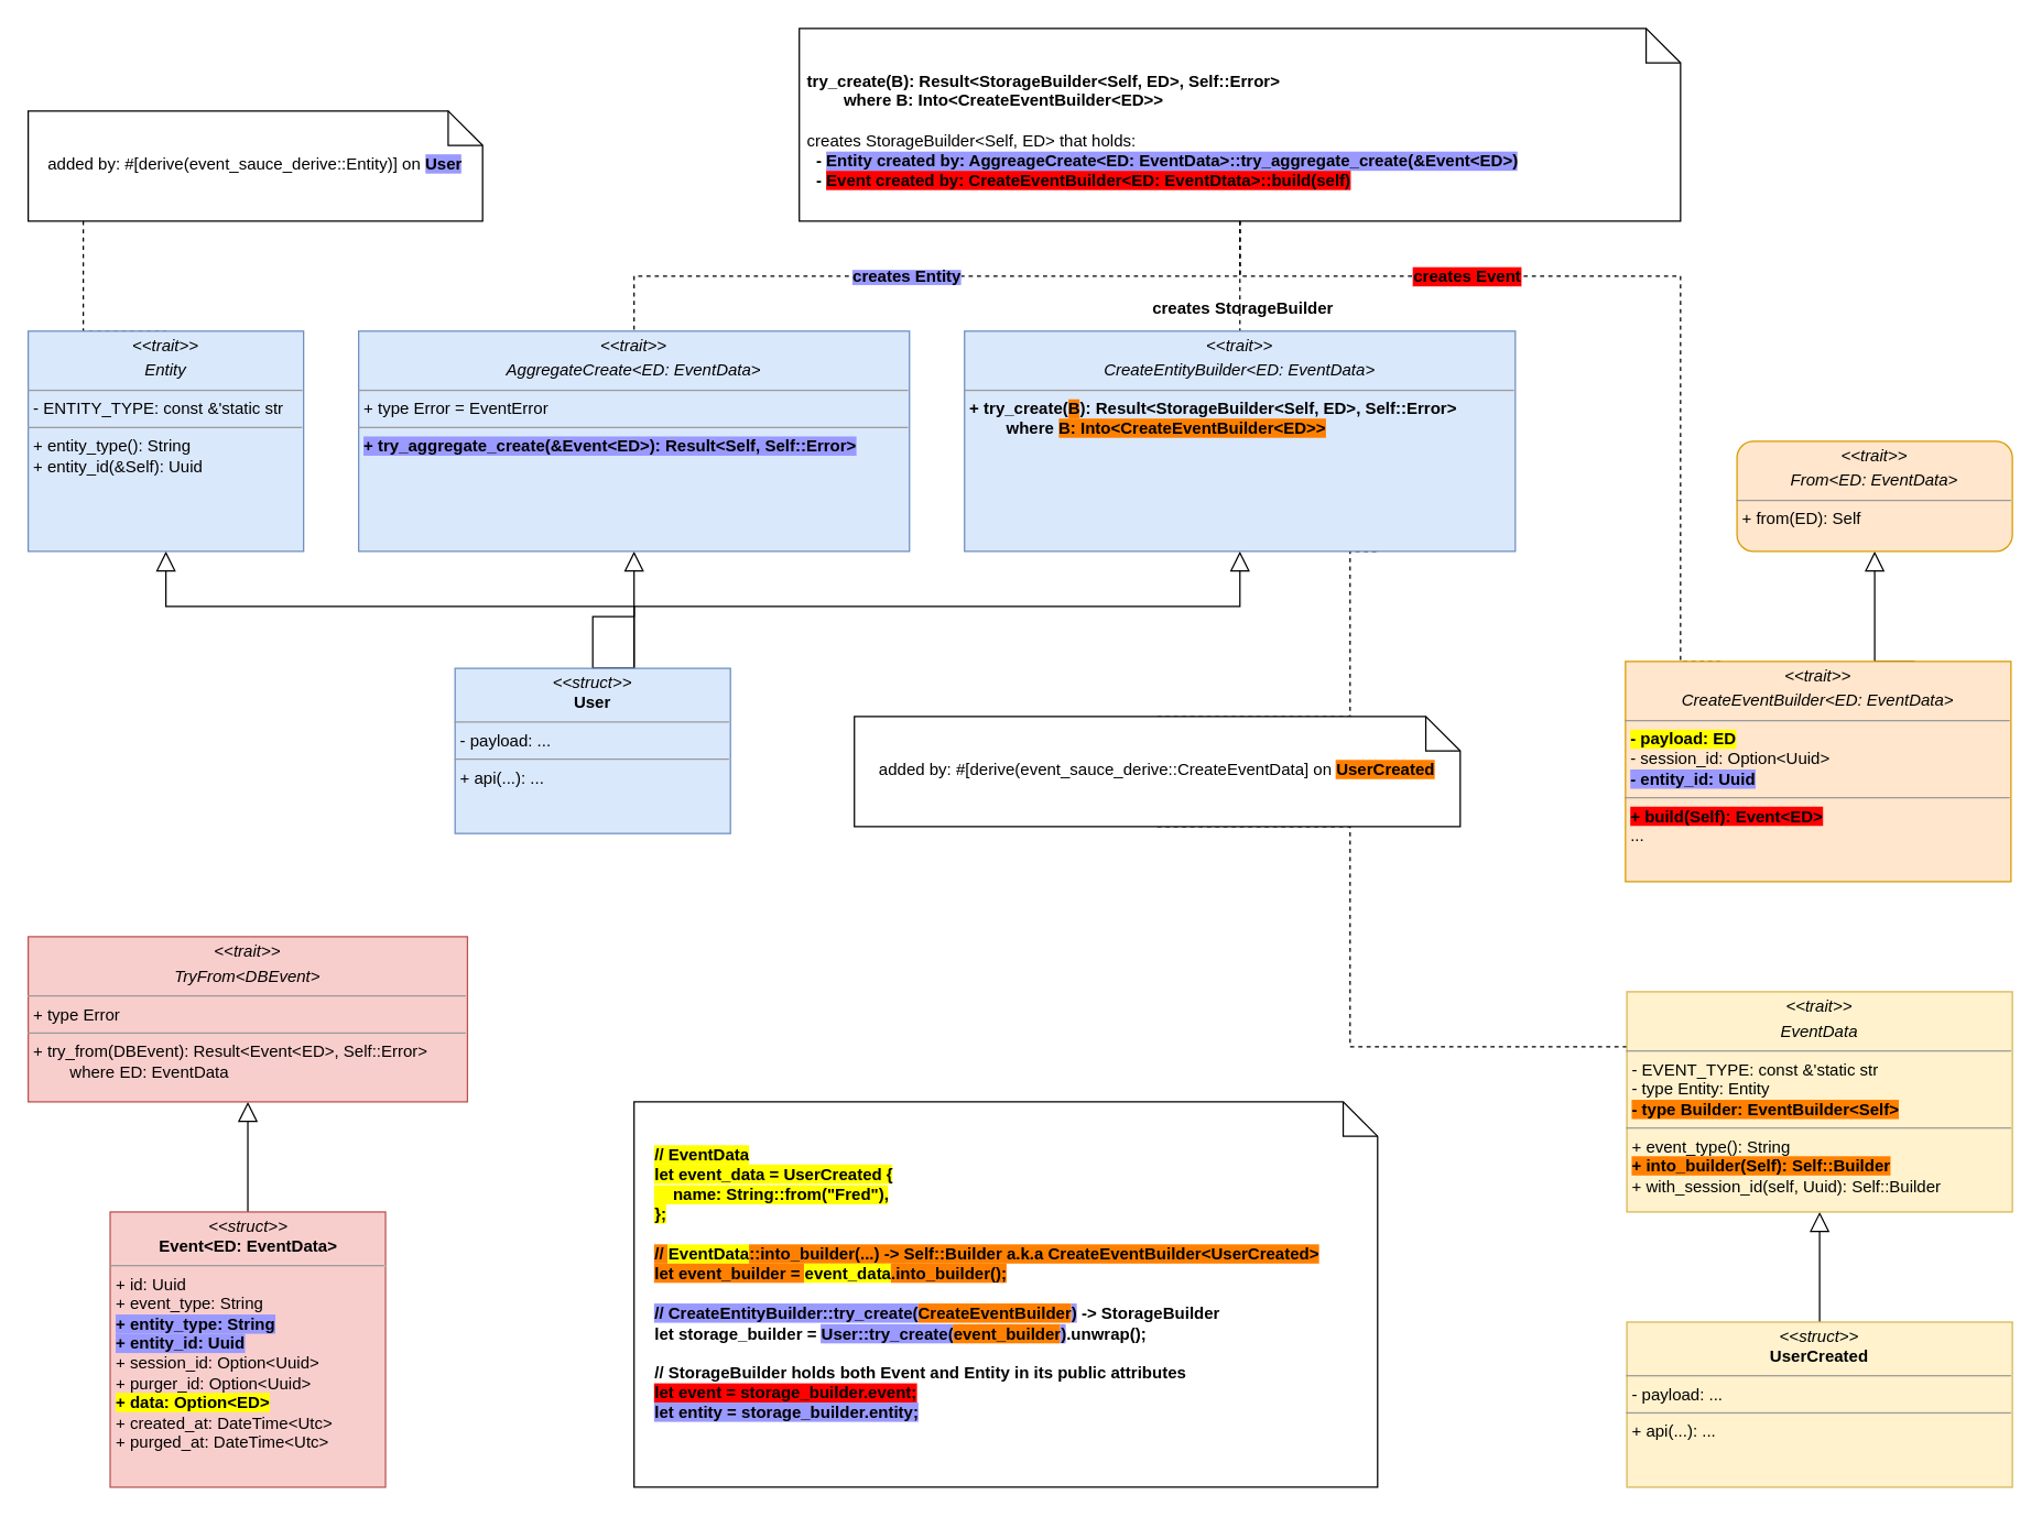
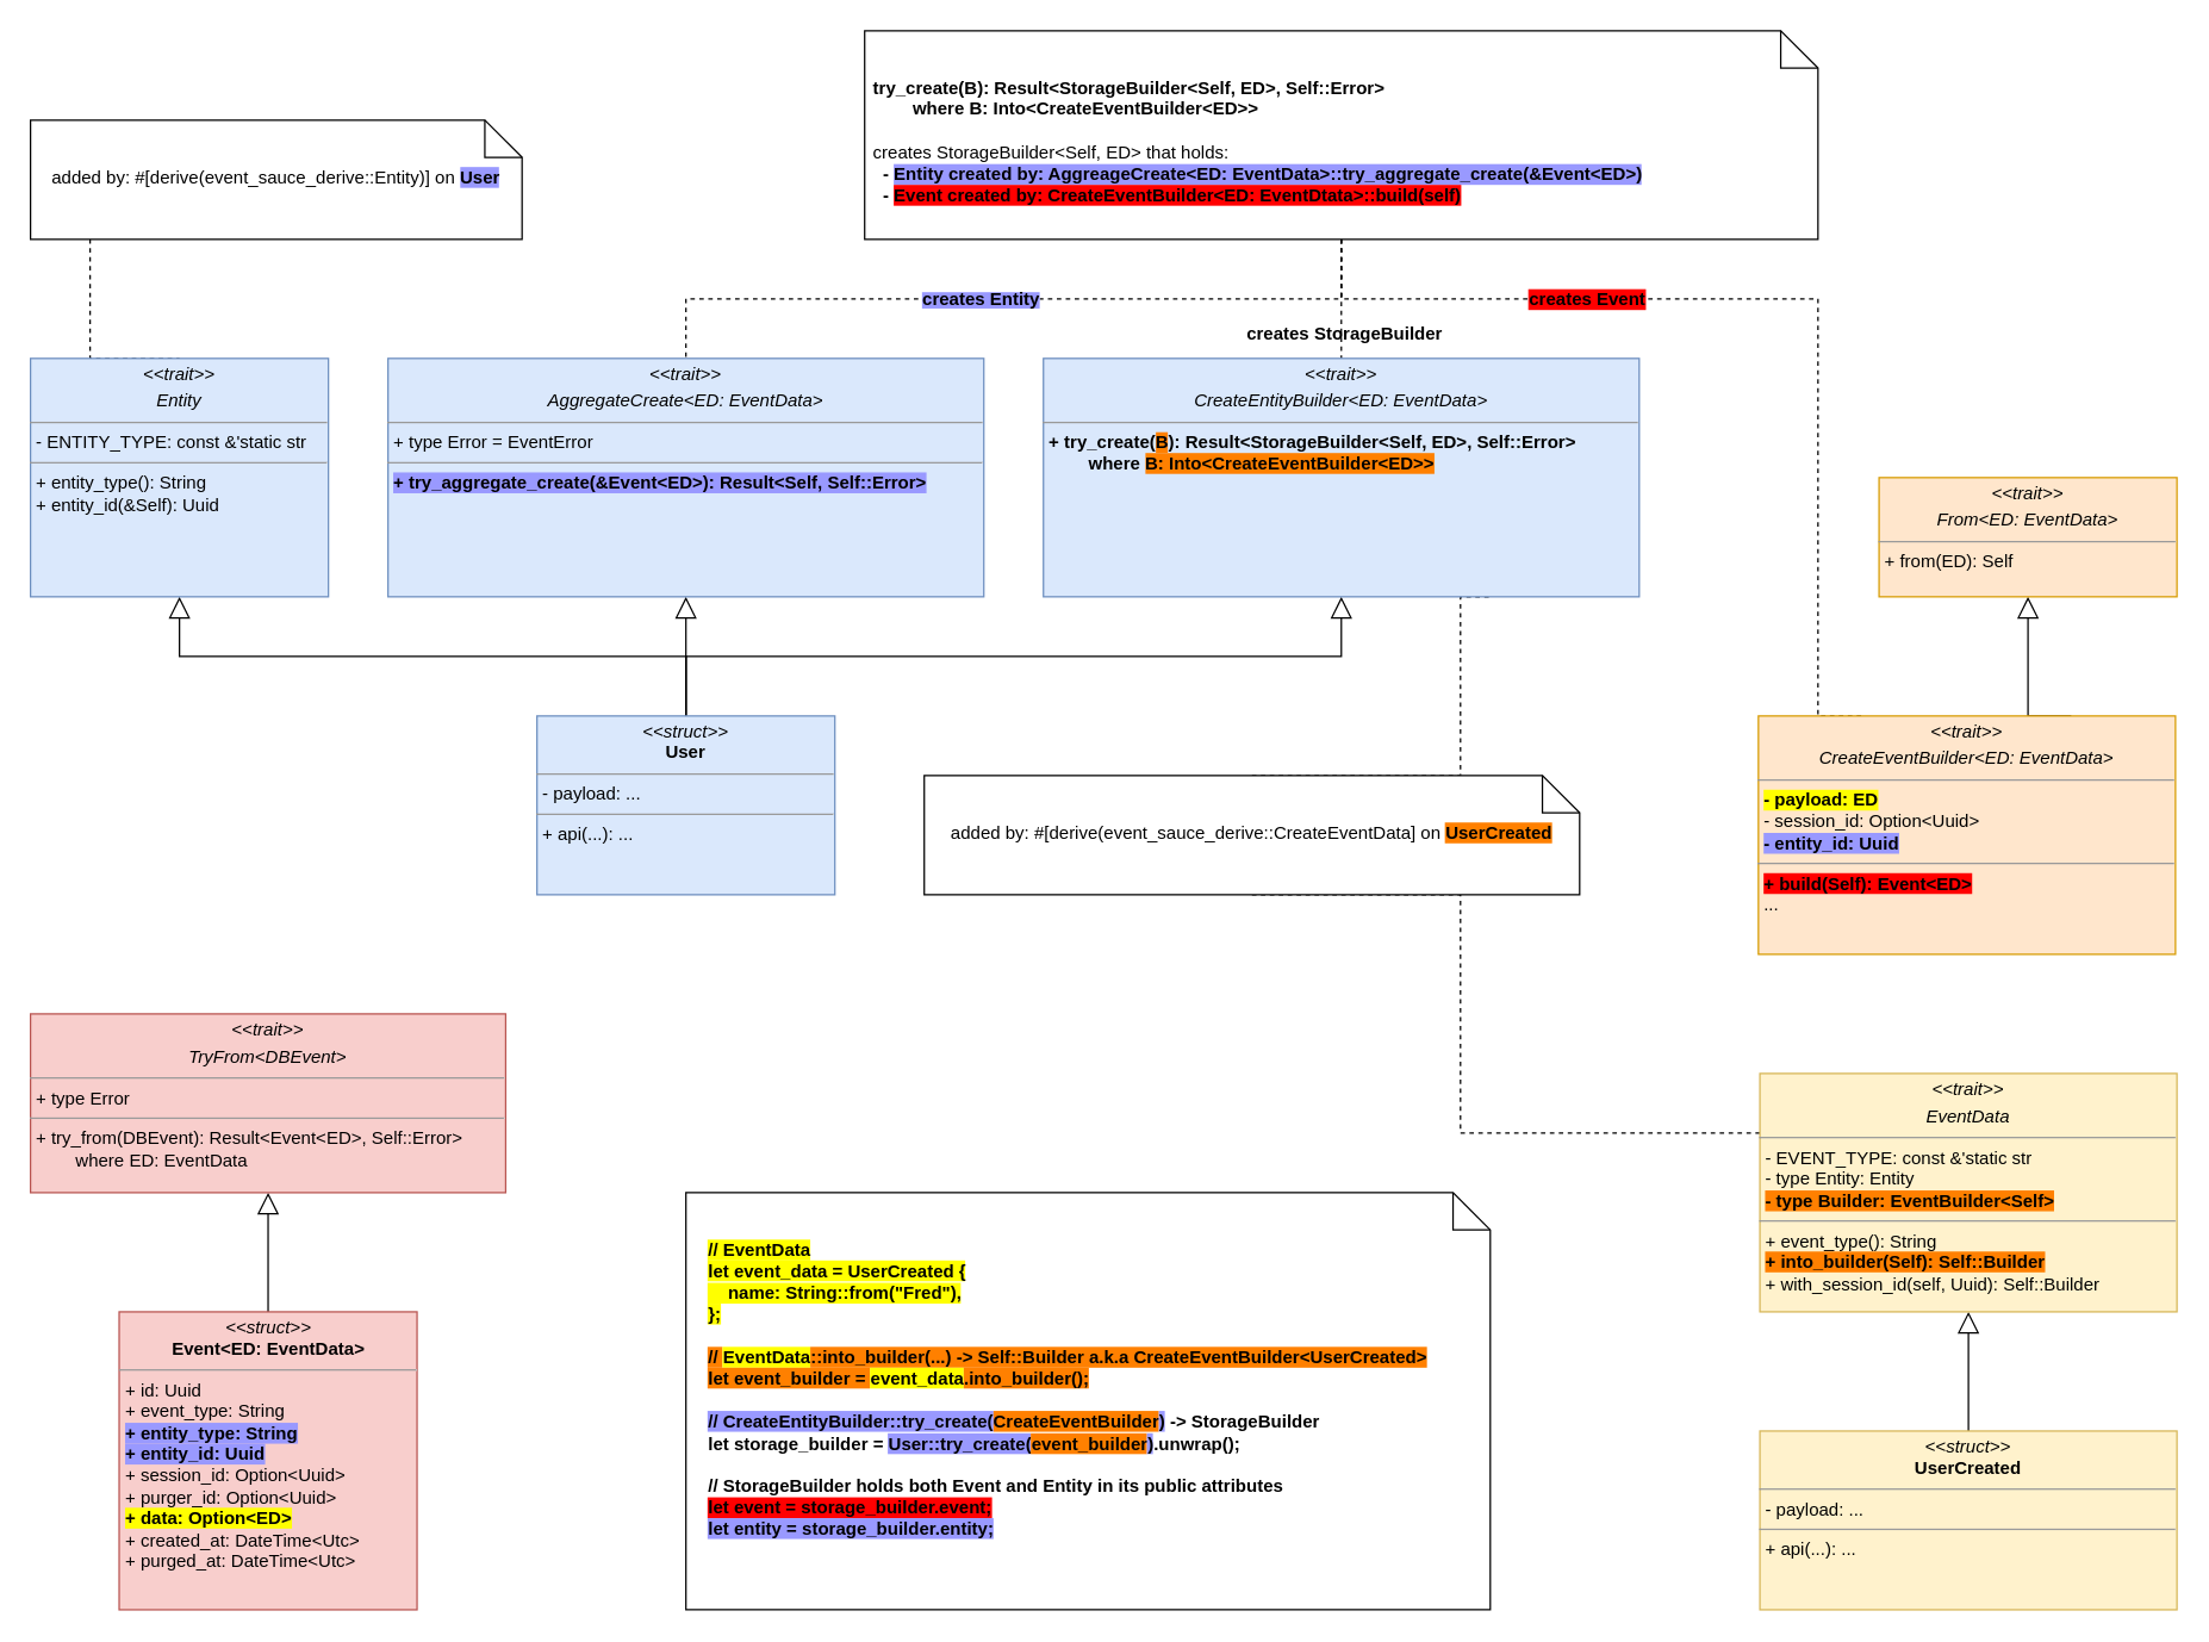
- <mxCell id="20" value="&lt;p style=&quot;margin: 0px ; margin-top: 4px ; text-align: center&quot;&gt;&lt;i&gt;&amp;lt;&amp;lt;trait&amp;gt;&amp;gt;&lt;/i&gt;&lt;br&gt;&lt;/p&gt;&lt;p style=&quot;margin: 0px ; margin-top: 4px ; text-align: center&quot;&gt;&lt;i&gt;From&amp;lt;ED: EventData&amp;gt;&lt;/i&gt;&lt;/p&gt;&lt;hr size=&quot;1&quot;&gt;&lt;p style=&quot;margin: 0px ; margin-left: 4px&quot;&gt;&lt;/p&gt;&lt;p style=&quot;margin: 0px ; margin-left: 4px&quot;&gt;+ from(ED): Self&lt;br&gt;&lt;/p&gt;" style="verticalAlign=top;align=left;overflow=fill;fontSize=12;fontFamily=Helvetica;html=1;fillColor=#ffe6cc;strokeColor=#d79b00;rounded=1;" vertex="1" parent="1"><mxGeometry x="1261" y="320" width="200" height="80" as="geometry" /></mxCell>
+ <mxCell id="20" value="&lt;p style=&quot;margin: 0px ; margin-top: 4px ; text-align: center&quot;&gt;&lt;i&gt;&amp;lt;&amp;lt;trait&amp;gt;&amp;gt;&lt;/i&gt;&lt;br&gt;&lt;/p&gt;&lt;p style=&quot;margin: 0px ; margin-top: 4px ; text-align: center&quot;&gt;&lt;i&gt;From&amp;lt;ED: EventData&amp;gt;&lt;/i&gt;&lt;/p&gt;&lt;hr size=&quot;1&quot;&gt;&lt;p style=&quot;margin: 0px ; margin-left: 4px&quot;&gt;&lt;/p&gt;&lt;p style=&quot;margin: 0px ; margin-left: 4px&quot;&gt;+ from(ED): Self&lt;br&gt;&lt;/p&gt;" style="verticalAlign=top;align=left;overflow=fill;fontSize=12;fontFamily=Helvetica;html=1;fillColor=#ffe6cc;strokeColor=#d79b00;" vertex="1" parent="1"><mxGeometry x="1261" y="320" width="200" height="80" as="geometry" /></mxCell>
- <mxCell id="21" value="&lt;p style=&quot;margin: 0px ; margin-top: 4px ; text-align: center&quot;&gt;&lt;i&gt;&amp;lt;&amp;lt;struct&amp;gt;&amp;gt;&lt;/i&gt;&lt;br&gt;&lt;b&gt;User&lt;/b&gt;&lt;/p&gt;&lt;hr size=&quot;1&quot;&gt;&lt;p style=&quot;margin: 0px ; margin-left: 4px&quot;&gt;- payload: ...&lt;br&gt;&lt;/p&gt;&lt;hr size=&quot;1&quot;&gt;&lt;p style=&quot;margin: 0px ; margin-left: 4px&quot;&gt;+ api(...): ...&lt;br&gt;&lt;/p&gt;" style="verticalAlign=top;align=left;overflow=fill;fontSize=12;fontFamily=Helvetica;html=1;fillColor=#dae8fc;strokeColor=#6c8ebf;" vertex="1" parent="1"><mxGeometry x="330" y="485" width="200" height="120" as="geometry" /></mxCell>
+ <mxCell id="21" value="&lt;p style=&quot;margin: 0px ; margin-top: 4px ; text-align: center&quot;&gt;&lt;i&gt;&amp;lt;&amp;lt;struct&amp;gt;&amp;gt;&lt;/i&gt;&lt;br&gt;&lt;b&gt;User&lt;/b&gt;&lt;/p&gt;&lt;hr size=&quot;1&quot;&gt;&lt;p style=&quot;margin: 0px ; margin-left: 4px&quot;&gt;- payload: ...&lt;br&gt;&lt;/p&gt;&lt;hr size=&quot;1&quot;&gt;&lt;p style=&quot;margin: 0px ; margin-left: 4px&quot;&gt;+ api(...): ...&lt;br&gt;&lt;/p&gt;" style="verticalAlign=top;align=left;overflow=fill;fontSize=12;fontFamily=Helvetica;html=1;fillColor=#dae8fc;strokeColor=#6c8ebf;" vertex="1" parent="1"><mxGeometry x="360" y="480" width="200" height="120" as="geometry" /></mxCell>
